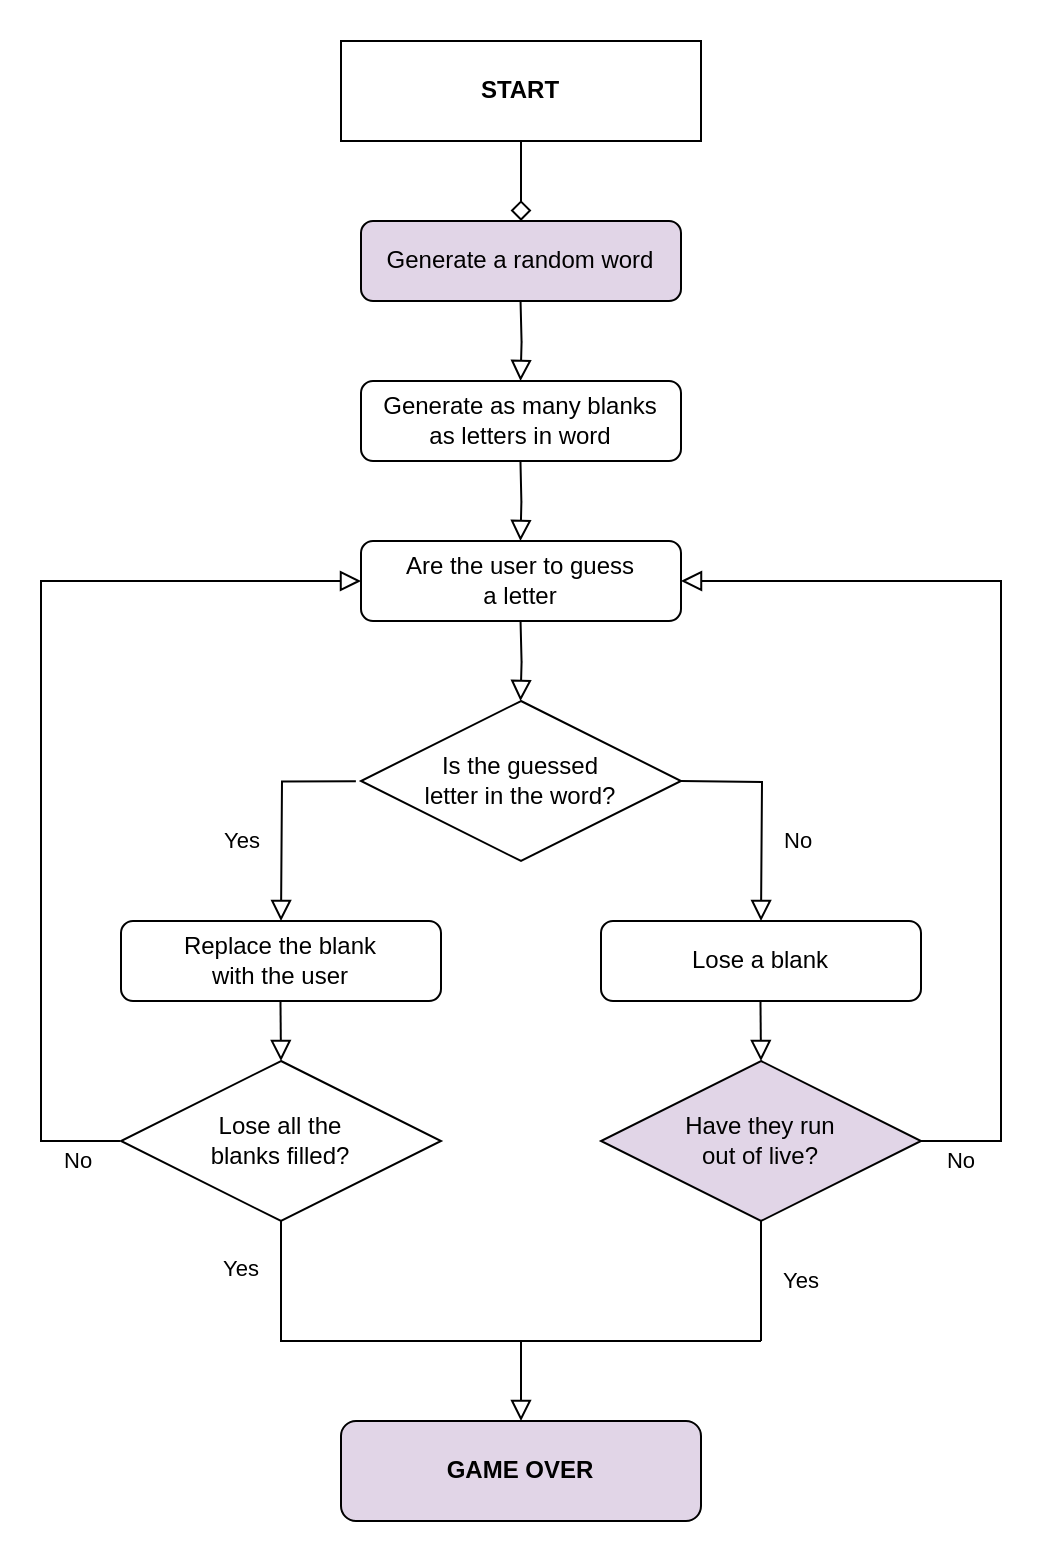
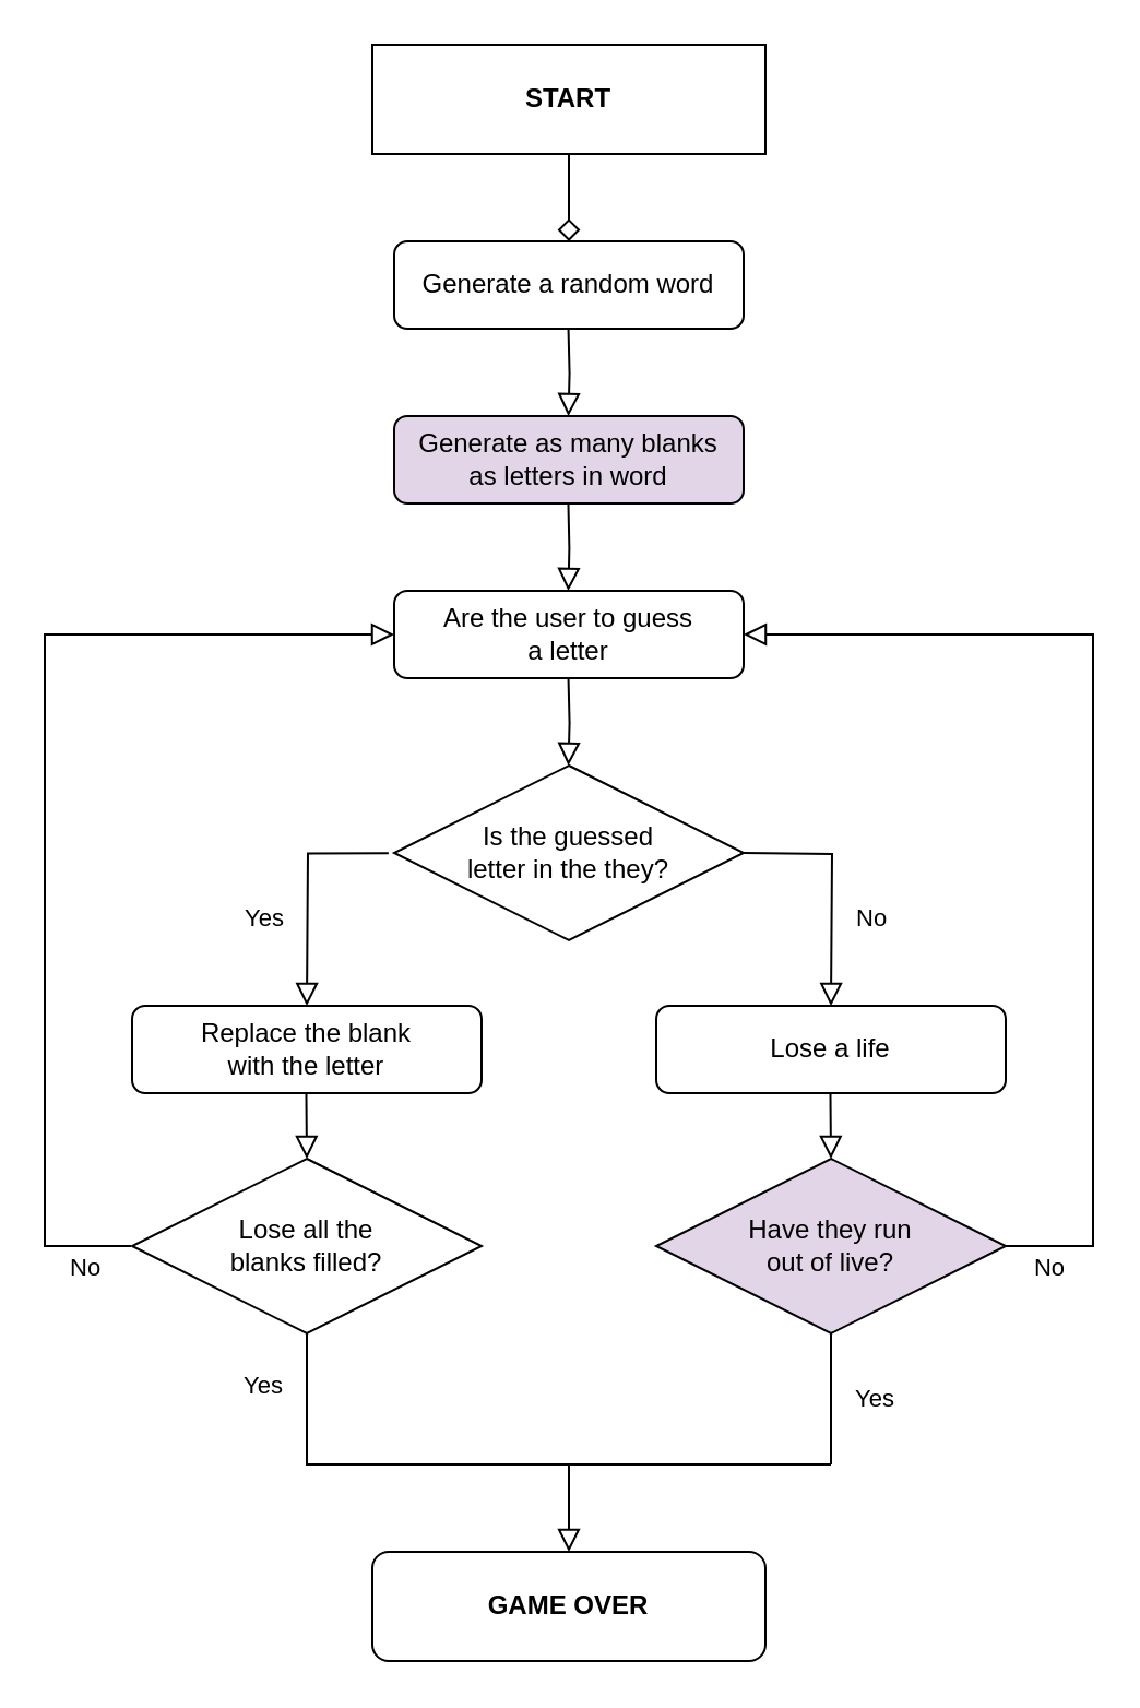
- <mxCell id="4" value="Generate a random word" style="rounded=1;whiteSpace=wrap;html=1;fontSize=12;glass=0;strokeWidth=1;shadow=0;fillColor=#e1d5e7;" vertex="1" parent="1"><mxGeometry x="180" y="110" width="160" height="40" as="geometry" /></mxCell>
+ <mxCell id="4" value="Generate a random word" style="rounded=1;whiteSpace=wrap;html=1;fontSize=12;glass=0;strokeWidth=1;shadow=0;" vertex="1" parent="1"><mxGeometry x="180" y="110" width="160" height="40" as="geometry" /></mxCell>
- <mxCell id="5" value="Generate as many blanks&lt;br&gt;as letters in word" style="rounded=1;whiteSpace=wrap;html=1;fontSize=12;glass=0;strokeWidth=1;shadow=0;" vertex="1" parent="1"><mxGeometry x="180" y="190" width="160" height="40" as="geometry" /></mxCell>
+ <mxCell id="5" value="Generate as many blanks&lt;br&gt;as letters in word" style="rounded=1;whiteSpace=wrap;html=1;fontSize=12;glass=0;strokeWidth=1;shadow=0;fillColor=#e1d5e7;" vertex="1" parent="1"><mxGeometry x="180" y="190" width="160" height="40" as="geometry" /></mxCell>
- <mxCell id="10" value="Is the guessed&lt;br&gt;letter in the word?" style="rhombus;align=center;verticalAlign=middle;html=1;labelBorderColor=none;whiteSpace=wrap;" vertex="1" parent="1"><mxGeometry x="180" y="350" width="160" height="80" as="geometry" /></mxCell>
+ <mxCell id="10" value="Is the guessed&lt;br&gt;letter in the they?" style="rhombus;align=center;verticalAlign=middle;html=1;labelBorderColor=none;whiteSpace=wrap;" vertex="1" parent="1"><mxGeometry x="180" y="350" width="160" height="80" as="geometry" /></mxCell>
- <mxCell id="14" value="Replace the blank&lt;br&gt;with the user" style="rounded=1;whiteSpace=wrap;html=1;fontSize=12;glass=0;strokeWidth=1;shadow=0;" vertex="1" parent="1"><mxGeometry x="60" y="460" width="160" height="40" as="geometry" /></mxCell>
+ <mxCell id="14" value="Replace the blank&lt;br&gt;with the letter" style="rounded=1;whiteSpace=wrap;html=1;fontSize=12;glass=0;strokeWidth=1;shadow=0;" vertex="1" parent="1"><mxGeometry x="60" y="460" width="160" height="40" as="geometry" /></mxCell>
- <mxCell id="13" value="Lose a blank" style="rounded=1;whiteSpace=wrap;html=1;fontSize=12;glass=0;strokeWidth=1;shadow=0;" vertex="1" parent="1"><mxGeometry x="300" y="460" width="160" height="40" as="geometry" /></mxCell>
+ <mxCell id="13" value="Lose a life" style="rounded=1;whiteSpace=wrap;html=1;fontSize=12;glass=0;strokeWidth=1;shadow=0;" vertex="1" parent="1"><mxGeometry x="300" y="460" width="160" height="40" as="geometry" /></mxCell>
- <mxCell id="24" value="GAME OVER" style="rounded=1;whiteSpace=wrap;html=1;fontSize=12;glass=0;strokeWidth=1;shadow=0;fontStyle=1;fillColor=#e1d5e7;" vertex="1" parent="1"><mxGeometry x="170" y="710" width="180" height="50" as="geometry" /></mxCell>
+ <mxCell id="24" value="GAME OVER" style="rounded=1;whiteSpace=wrap;html=1;fontSize=12;glass=0;strokeWidth=1;shadow=0;fontStyle=1" vertex="1" parent="1"><mxGeometry x="170" y="710" width="180" height="50" as="geometry" /></mxCell>
